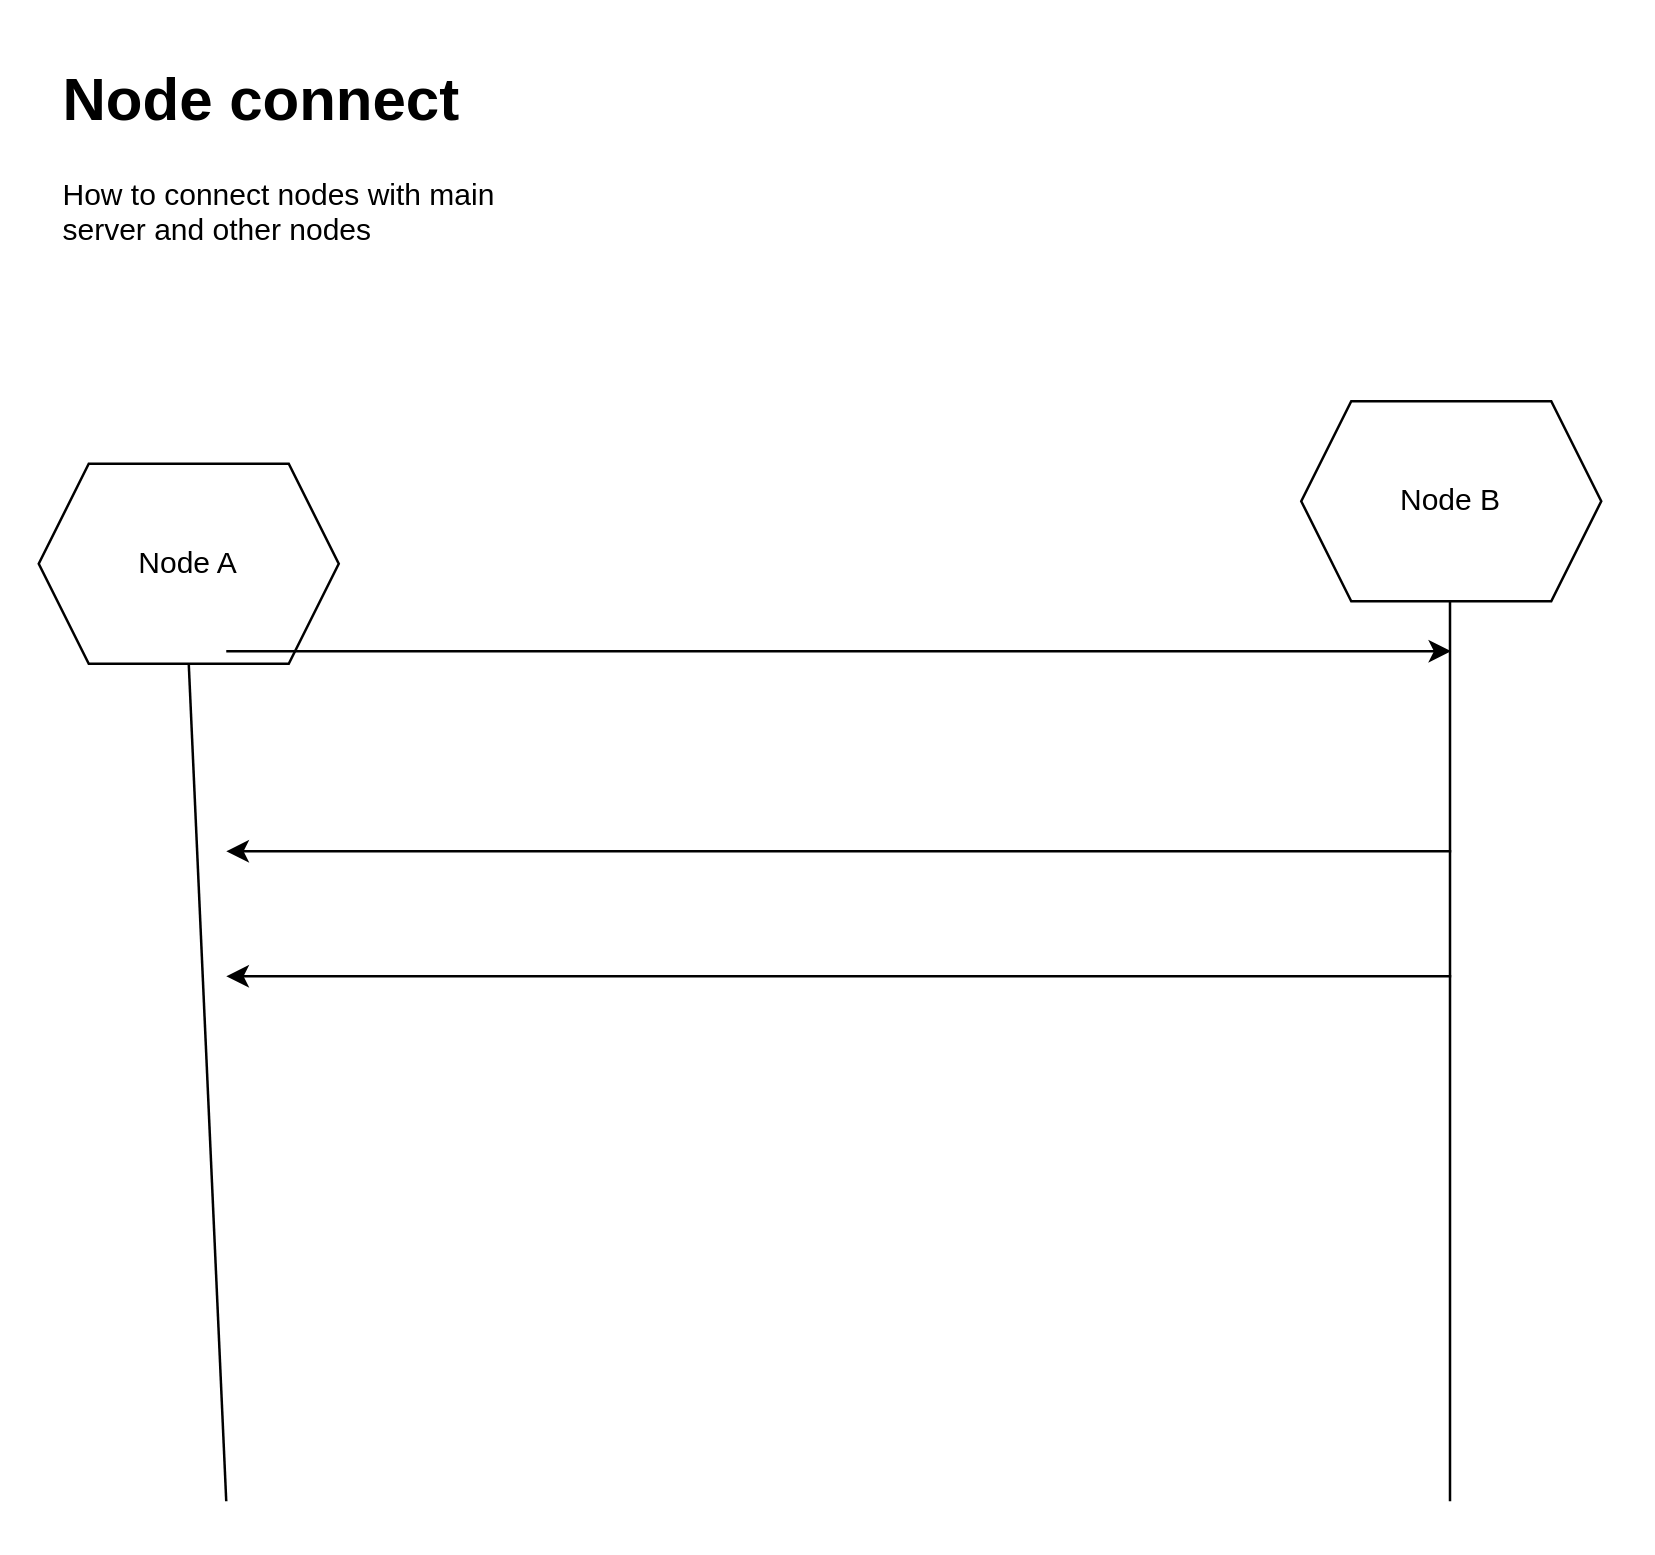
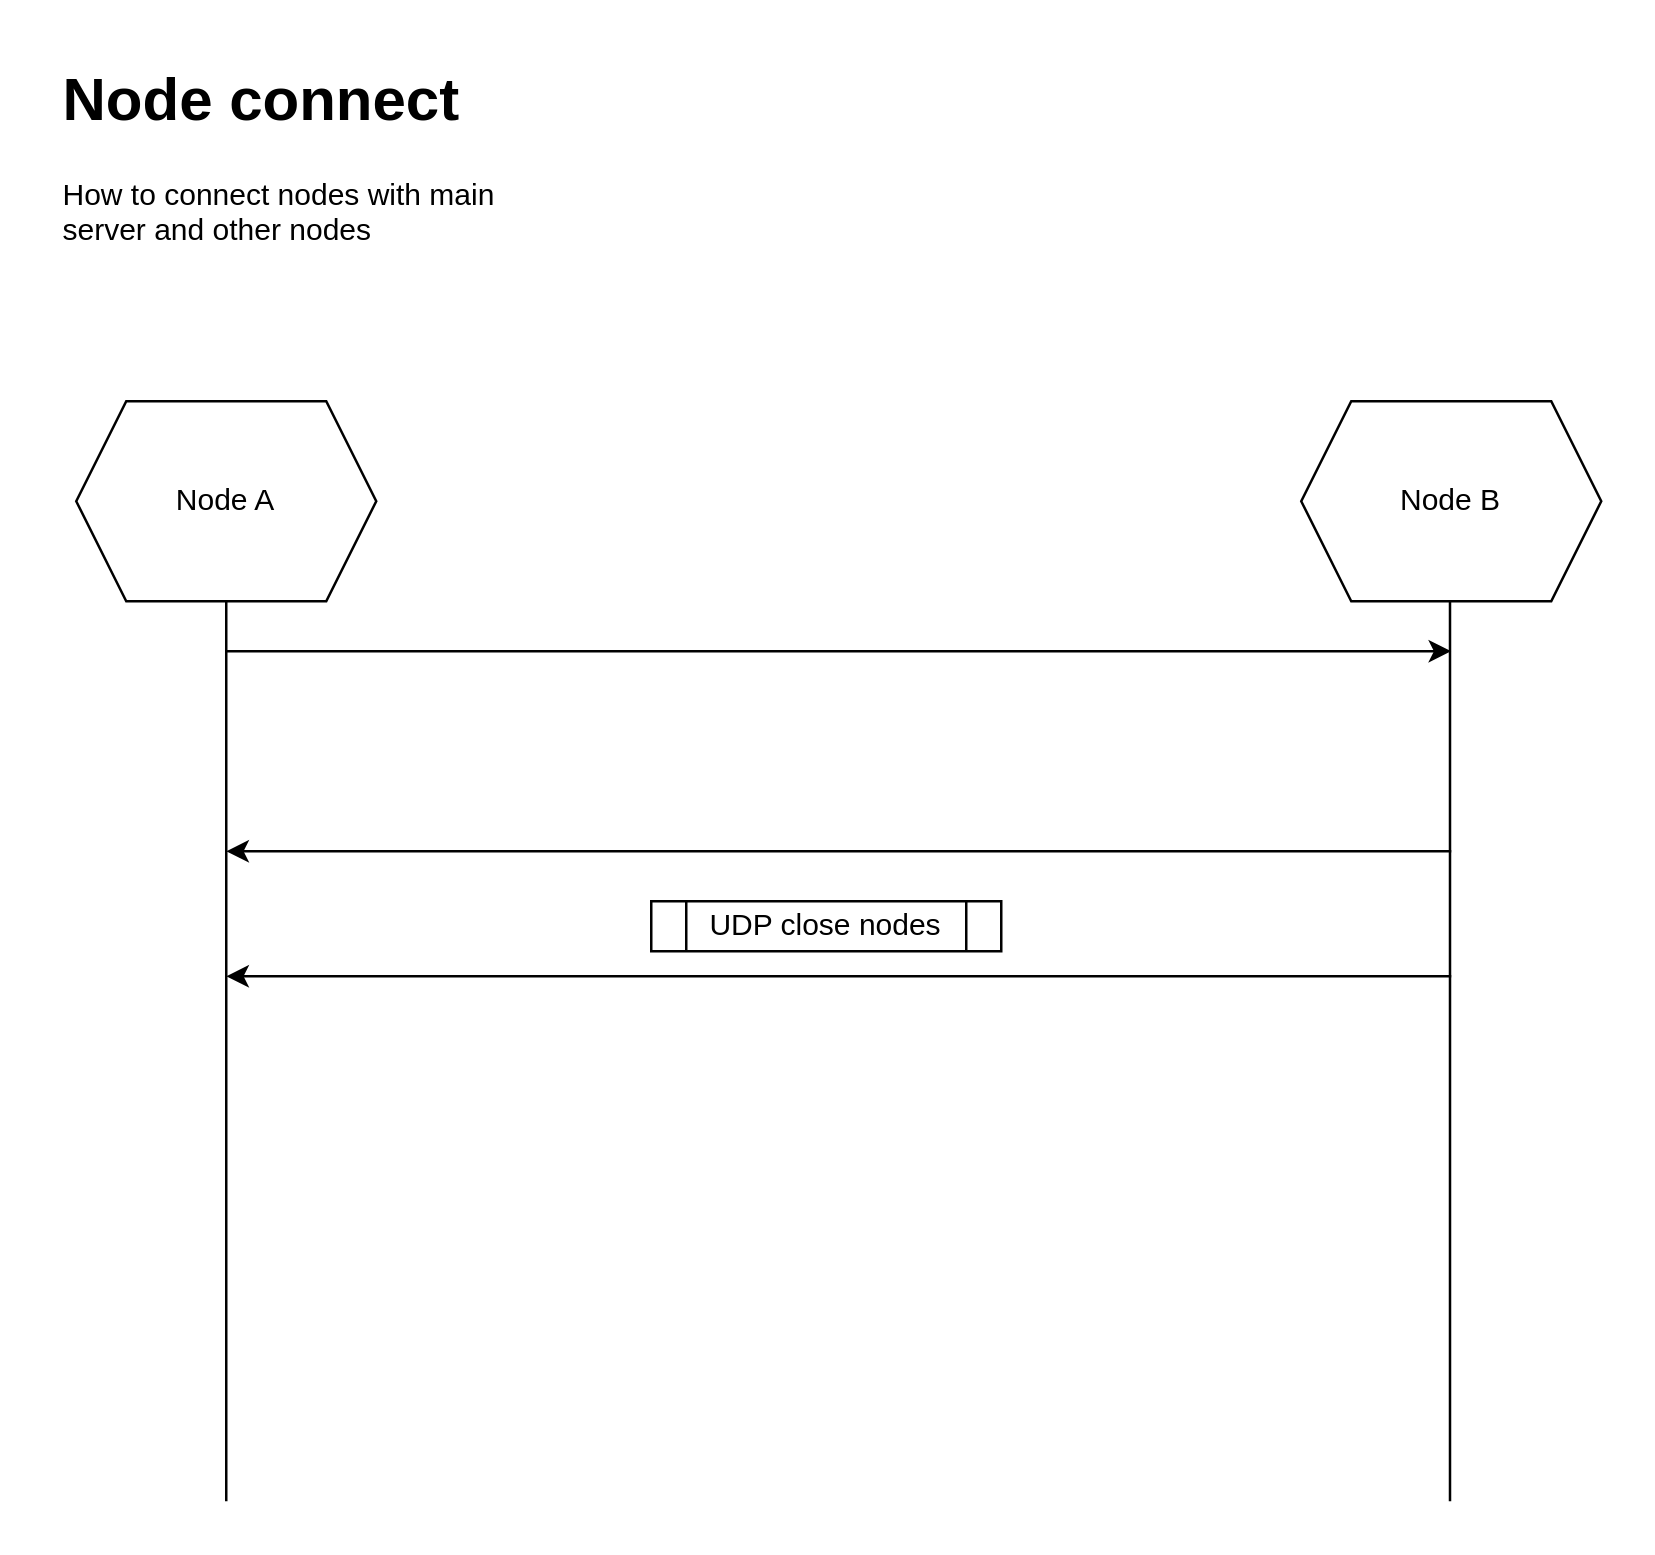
- <mxCell id="3" value="Node A" style="shape=hexagon;perimeter=hexagonPerimeter2;whiteSpace=wrap;html=1;fixedSize=1;" vertex="1" parent="1"><mxGeometry x="15" y="185" width="120" height="80" as="geometry" /></mxCell>
+ <mxCell id="3" value="Node A" style="shape=hexagon;perimeter=hexagonPerimeter2;whiteSpace=wrap;html=1;fixedSize=1;" vertex="1" parent="1"><mxGeometry x="30" y="160" width="120" height="80" as="geometry" /></mxCell>
+ <mxCell id="10" value="UDP close nodes" style="shape=process;whiteSpace=wrap;html=1;backgroundOutline=1;" vertex="1" parent="1"><mxGeometry x="260" y="360" width="140" height="20" as="geometry" /></mxCell>
